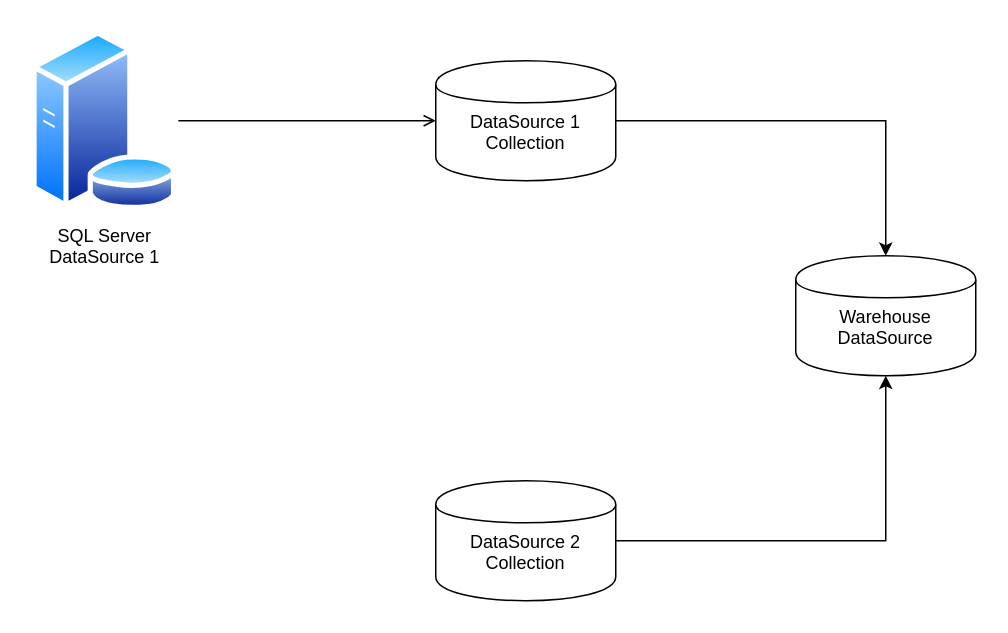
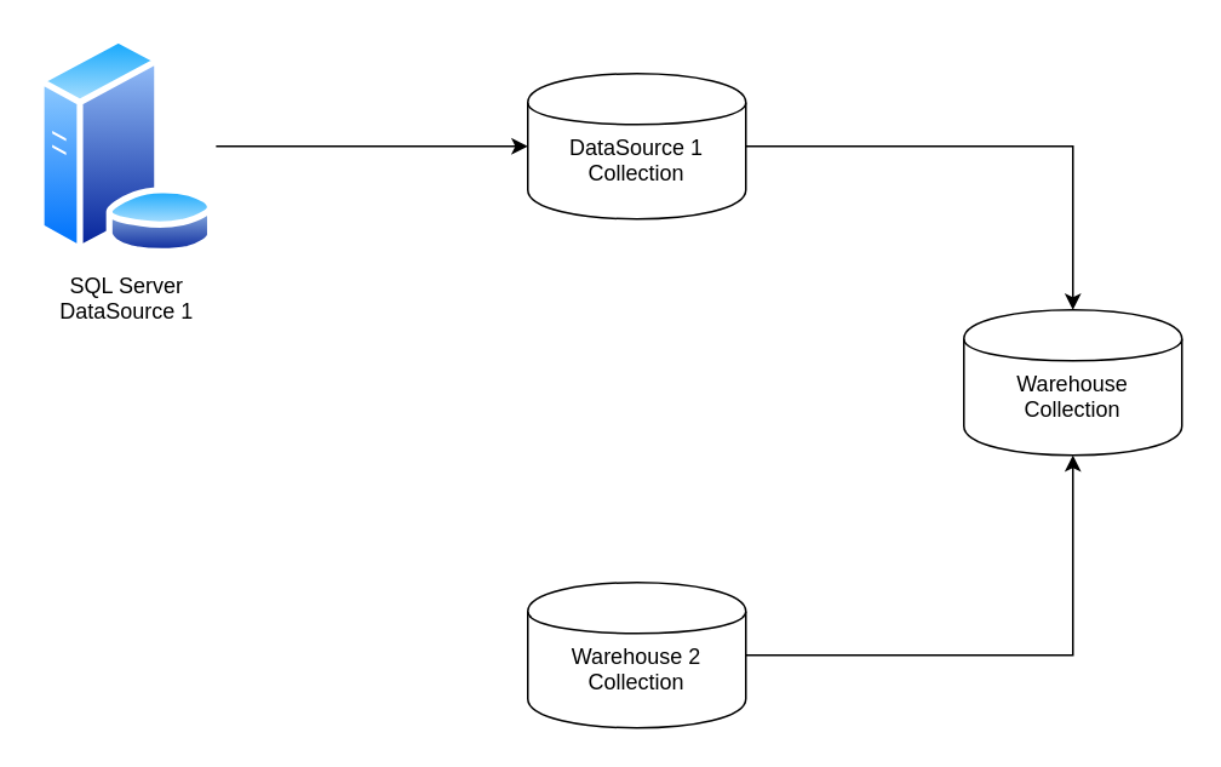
- <mxCell id="2" value="" style="edgeStyle=orthogonalEdgeStyle;rounded=0;orthogonalLoop=1;jettySize=auto;html=1;endArrow=open;" edge="1" parent="1" source="3" target="5"><mxGeometry relative="1" as="geometry" /></mxCell>
+ <mxCell id="2" value="" style="edgeStyle=orthogonalEdgeStyle;rounded=0;orthogonalLoop=1;jettySize=auto;html=1;" edge="1" parent="1" source="3" target="5"><mxGeometry relative="1" as="geometry" /></mxCell>
- <mxCell id="8" value="Warehouse&lt;br&gt;DataSource" style="shape=cylinder;whiteSpace=wrap;html=1;boundedLbl=1;backgroundOutline=1;shadow=0;dashed=0;verticalAlign=top;labelBackgroundColor=white;spacingTop=3;" vertex="1" parent="1"><mxGeometry x="530" y="170" width="120" height="80" as="geometry" /></mxCell>
+ <mxCell id="8" value="Warehouse&lt;br&gt;Collection" style="shape=cylinder;whiteSpace=wrap;html=1;boundedLbl=1;backgroundOutline=1;shadow=0;dashed=0;verticalAlign=top;labelBackgroundColor=white;spacingTop=3;" vertex="1" parent="1"><mxGeometry x="530" y="170" width="120" height="80" as="geometry" /></mxCell>
- <mxCell id="7" value="DataSource 2&lt;br&gt;Collection" style="shape=cylinder;whiteSpace=wrap;html=1;boundedLbl=1;backgroundOutline=1;shadow=0;dashed=0;verticalAlign=top;labelBackgroundColor=white;spacingTop=3;" vertex="1" parent="1"><mxGeometry x="290" y="320" width="120" height="80" as="geometry" /></mxCell>
+ <mxCell id="7" value="Warehouse 2&lt;br&gt;Collection" style="shape=cylinder;whiteSpace=wrap;html=1;boundedLbl=1;backgroundOutline=1;shadow=0;dashed=0;verticalAlign=top;labelBackgroundColor=white;spacingTop=3;" vertex="1" parent="1"><mxGeometry x="290" y="320" width="120" height="80" as="geometry" /></mxCell>
